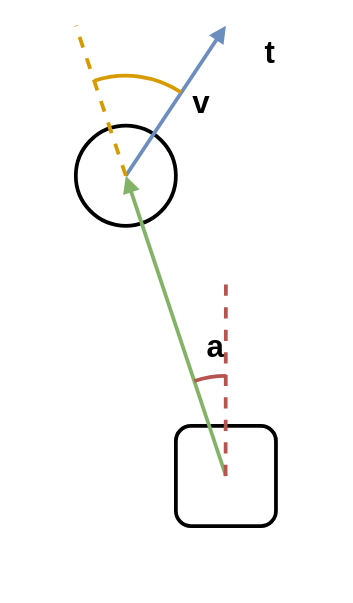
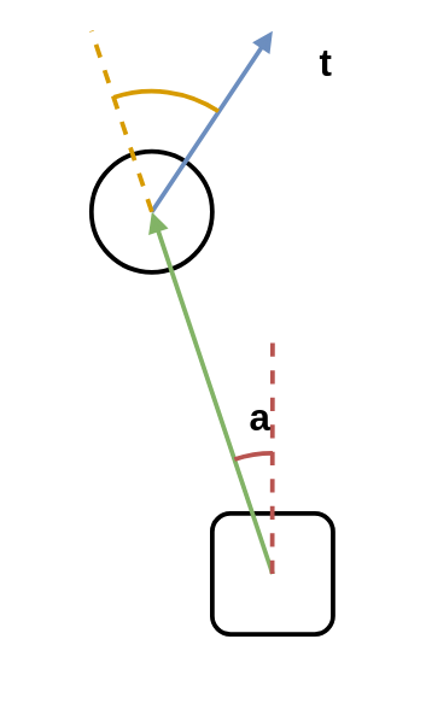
- <mxCell id="11" value="&lt;b&gt;v&lt;/b&gt;" style="text;html=1;align=center;verticalAlign=middle;resizable=0;points=[];autosize=1;strokeColor=none;fillColor=none;fontSize=25;" parent="1" vertex="1"><mxGeometry x="140" y="60" width="40" height="40" as="geometry" /></mxCell>
